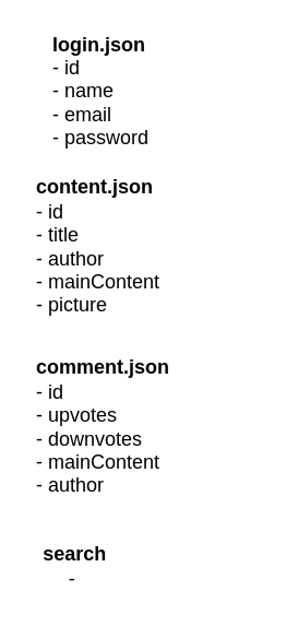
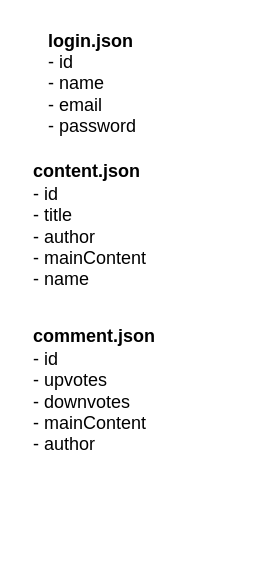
- <mxCell id="3" value="&lt;b&gt;content.json&lt;/b&gt;&lt;br&gt;- id&lt;br&gt;- title&lt;br&gt;- author&lt;br&gt;- mainContent&lt;br&gt;- picture&amp;nbsp;" style="text;html=1;strokeColor=none;fillColor=none;align=left;verticalAlign=middle;whiteSpace=wrap;rounded=0;" vertex="1" parent="1"><mxGeometry x="20" y="110" width="140" height="80" as="geometry" /></mxCell>
+ <mxCell id="3" value="&lt;b&gt;content.json&lt;/b&gt;&lt;br&gt;- id&lt;br&gt;- title&lt;br&gt;- author&lt;br&gt;- mainContent&lt;br&gt;- name&amp;nbsp;" style="text;html=1;strokeColor=none;fillColor=none;align=left;verticalAlign=middle;whiteSpace=wrap;rounded=0;" vertex="1" parent="1"><mxGeometry x="20" y="110" width="140" height="80" as="geometry" /></mxCell>
- <mxCell id="5" value="&lt;b&gt;search&lt;/b&gt;&lt;br&gt;-&amp;nbsp;" style="text;html=1;align=center;verticalAlign=middle;resizable=0;points=[];autosize=1;strokeColor=none;fillColor=none;" vertex="1" parent="1"><mxGeometry x="20" y="330" width="50" height="30" as="geometry" /></mxCell>
